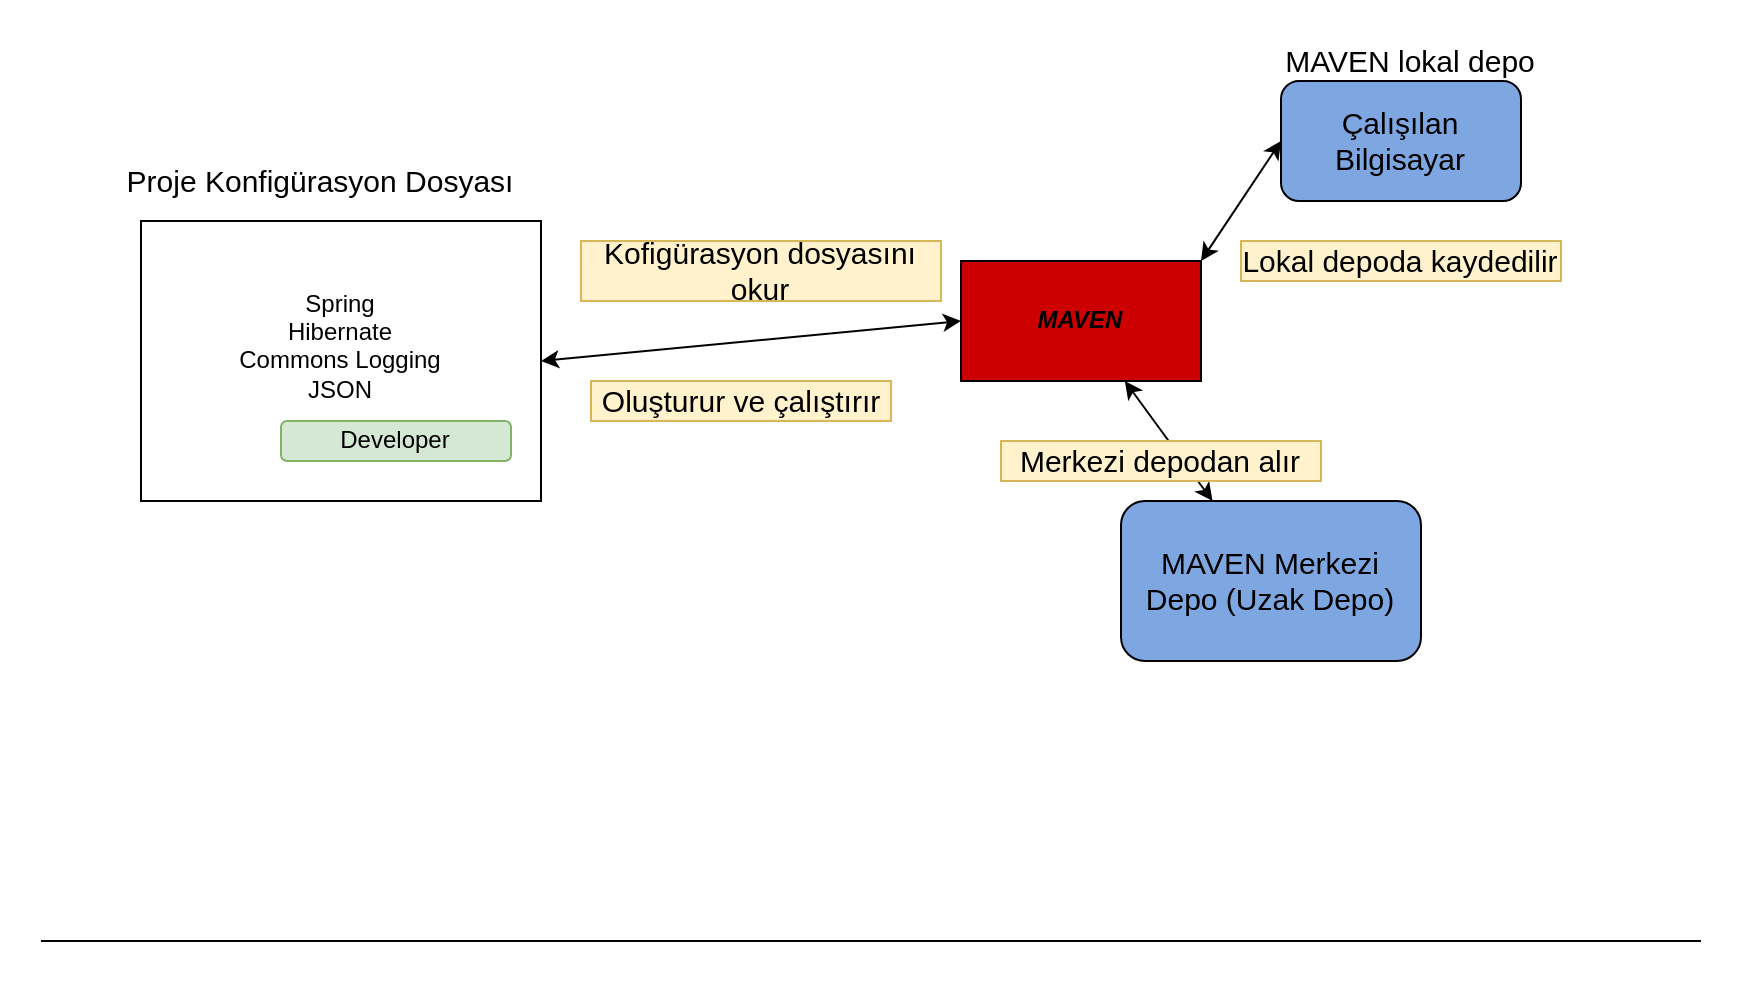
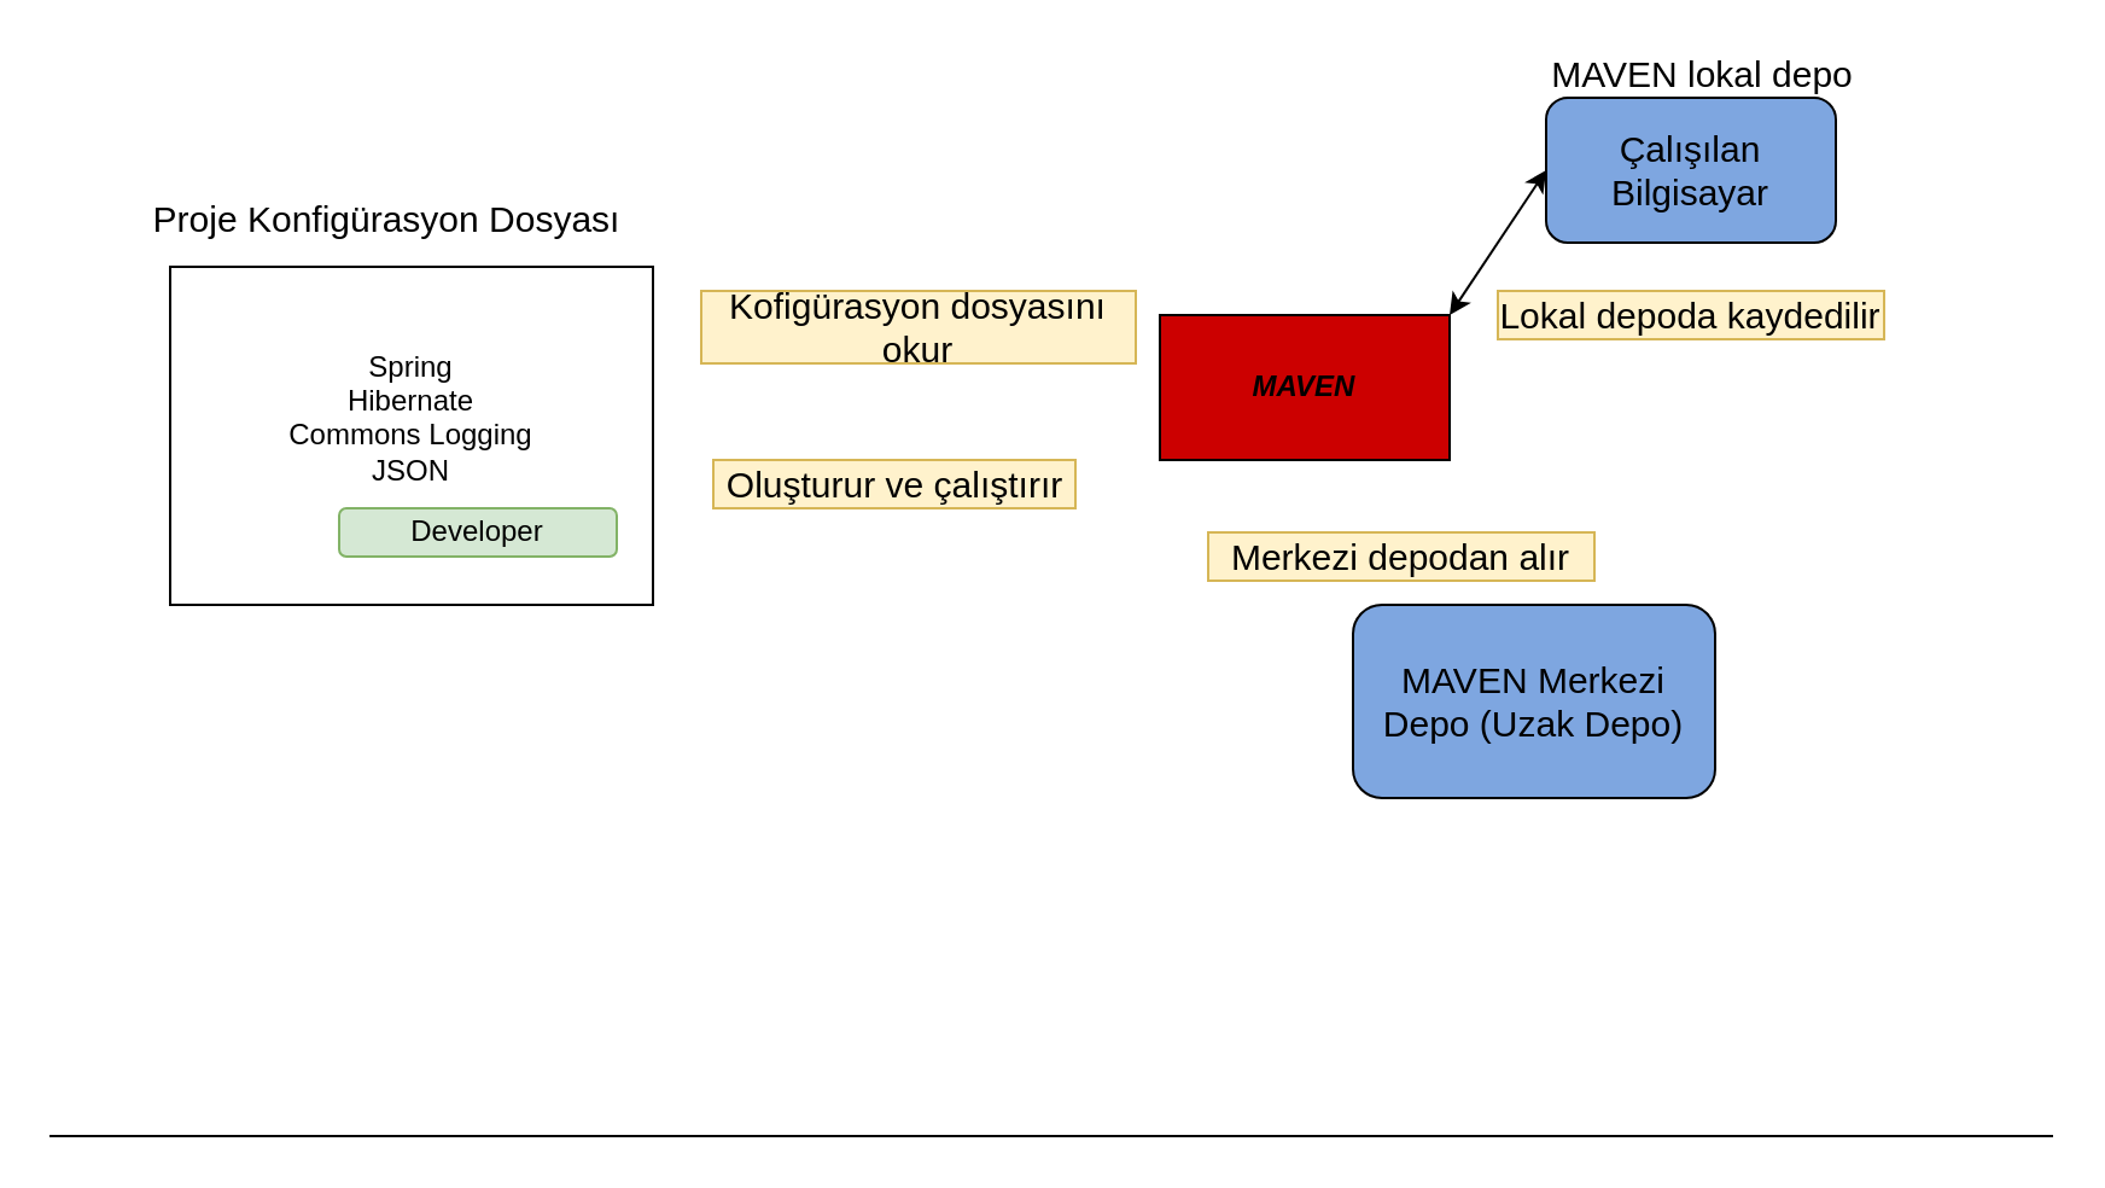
- <mxCell id="6" value="" style="endArrow=classic;startArrow=classic;html=1;fontSize=15;exitX=1;exitY=0.5;exitDx=0;exitDy=0;entryX=0;entryY=0.5;entryDx=0;entryDy=0;" parent="1" source="2" target="4" edge="1"><mxGeometry width="50" height="50" relative="1" as="geometry"><mxPoint x="400" y="250" as="sourcePoint" /><mxPoint x="460" y="250" as="targetPoint" /><Array as="points" /></mxGeometry></mxCell>
- <mxCell id="14" value="" style="endArrow=classic;startArrow=classic;html=1;fontSize=15;" parent="1" source="4" target="13" edge="1"><mxGeometry width="50" height="50" relative="1" as="geometry"><mxPoint x="410" y="200" as="sourcePoint" /><mxPoint x="460" y="150" as="targetPoint" /></mxGeometry></mxCell>
